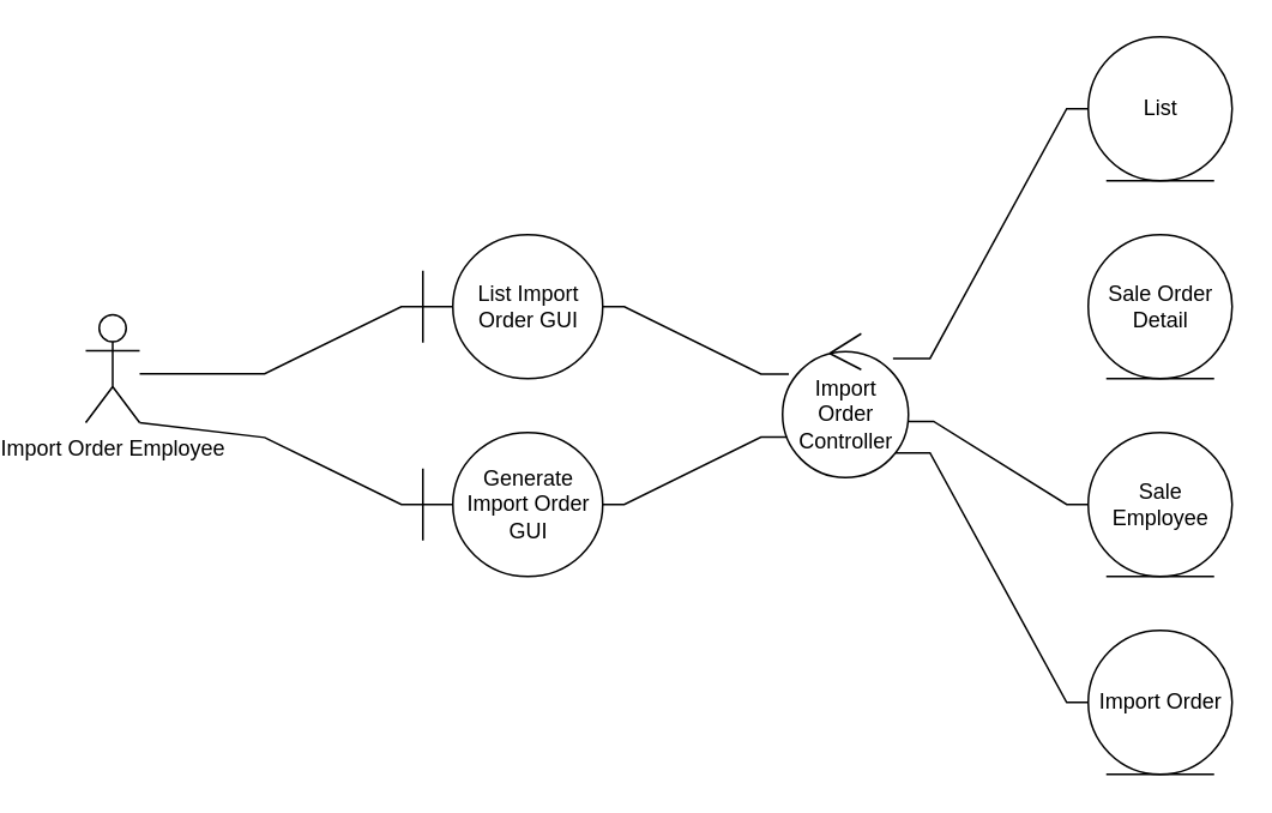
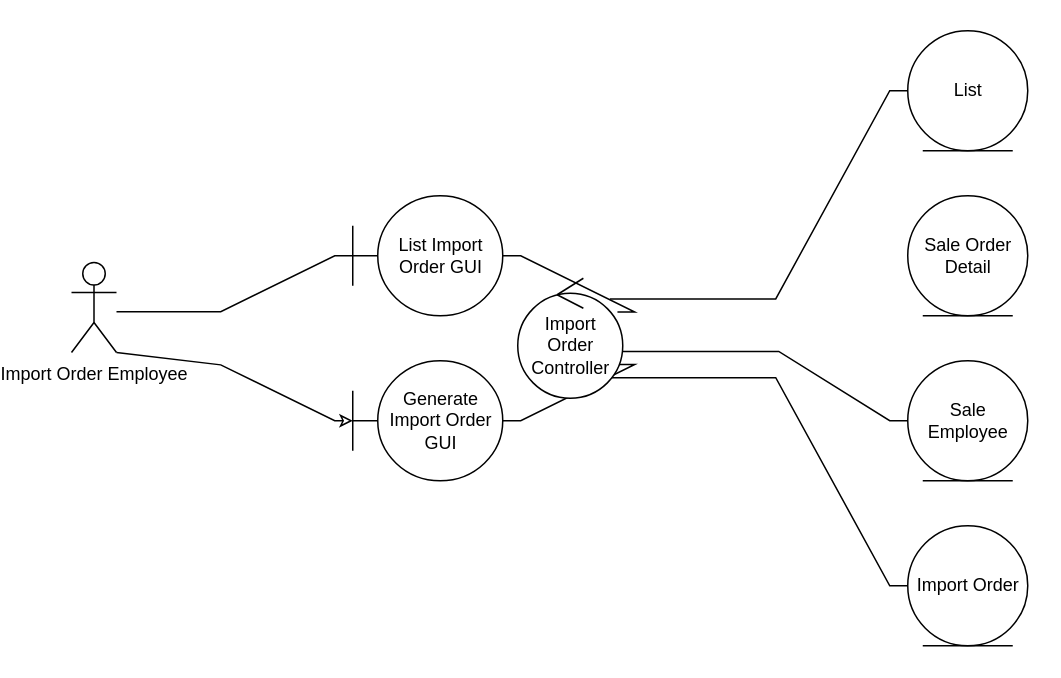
- <mxCell id="13" value="Import &lt;br&gt;Order &lt;br&gt;Controller" style="ellipse;shape=umlControl;whiteSpace=wrap;html=1;align=center;" parent="1" vertex="1"><mxGeometry x="407.5" y="185" width="70" height="80" as="geometry" /></mxCell>
+ <mxCell id="13" value="Import &lt;br&gt;Order &lt;br&gt;Controller" style="ellipse;shape=umlControl;whiteSpace=wrap;html=1;align=center;" parent="1" vertex="1"><mxGeometry x="317.5" y="185" width="70" height="80" as="geometry" /></mxCell>
- <mxCell id="3" style="edgeStyle=none;rounded=0;orthogonalLoop=1;jettySize=auto;html=1;endArrow=none;endFill=0;noEdgeStyle=1;orthogonal=1;" parent="1" source="4" target="8" edge="1"><mxGeometry relative="1" as="geometry"><Array as="points"><mxPoint x="119.5" y="242.75" /><mxPoint x="195.5" y="280" /></Array></mxGeometry></mxCell>
+ <mxCell id="3" style="edgeStyle=none;rounded=0;orthogonalLoop=1;jettySize=auto;html=1;endArrow=classic;endFill=0;noEdgeStyle=1;orthogonal=1;" parent="1" source="4" target="8" edge="1"><mxGeometry relative="1" as="geometry"><Array as="points"><mxPoint x="119.5" y="242.75" /><mxPoint x="195.5" y="280" /></Array></mxGeometry></mxCell>
